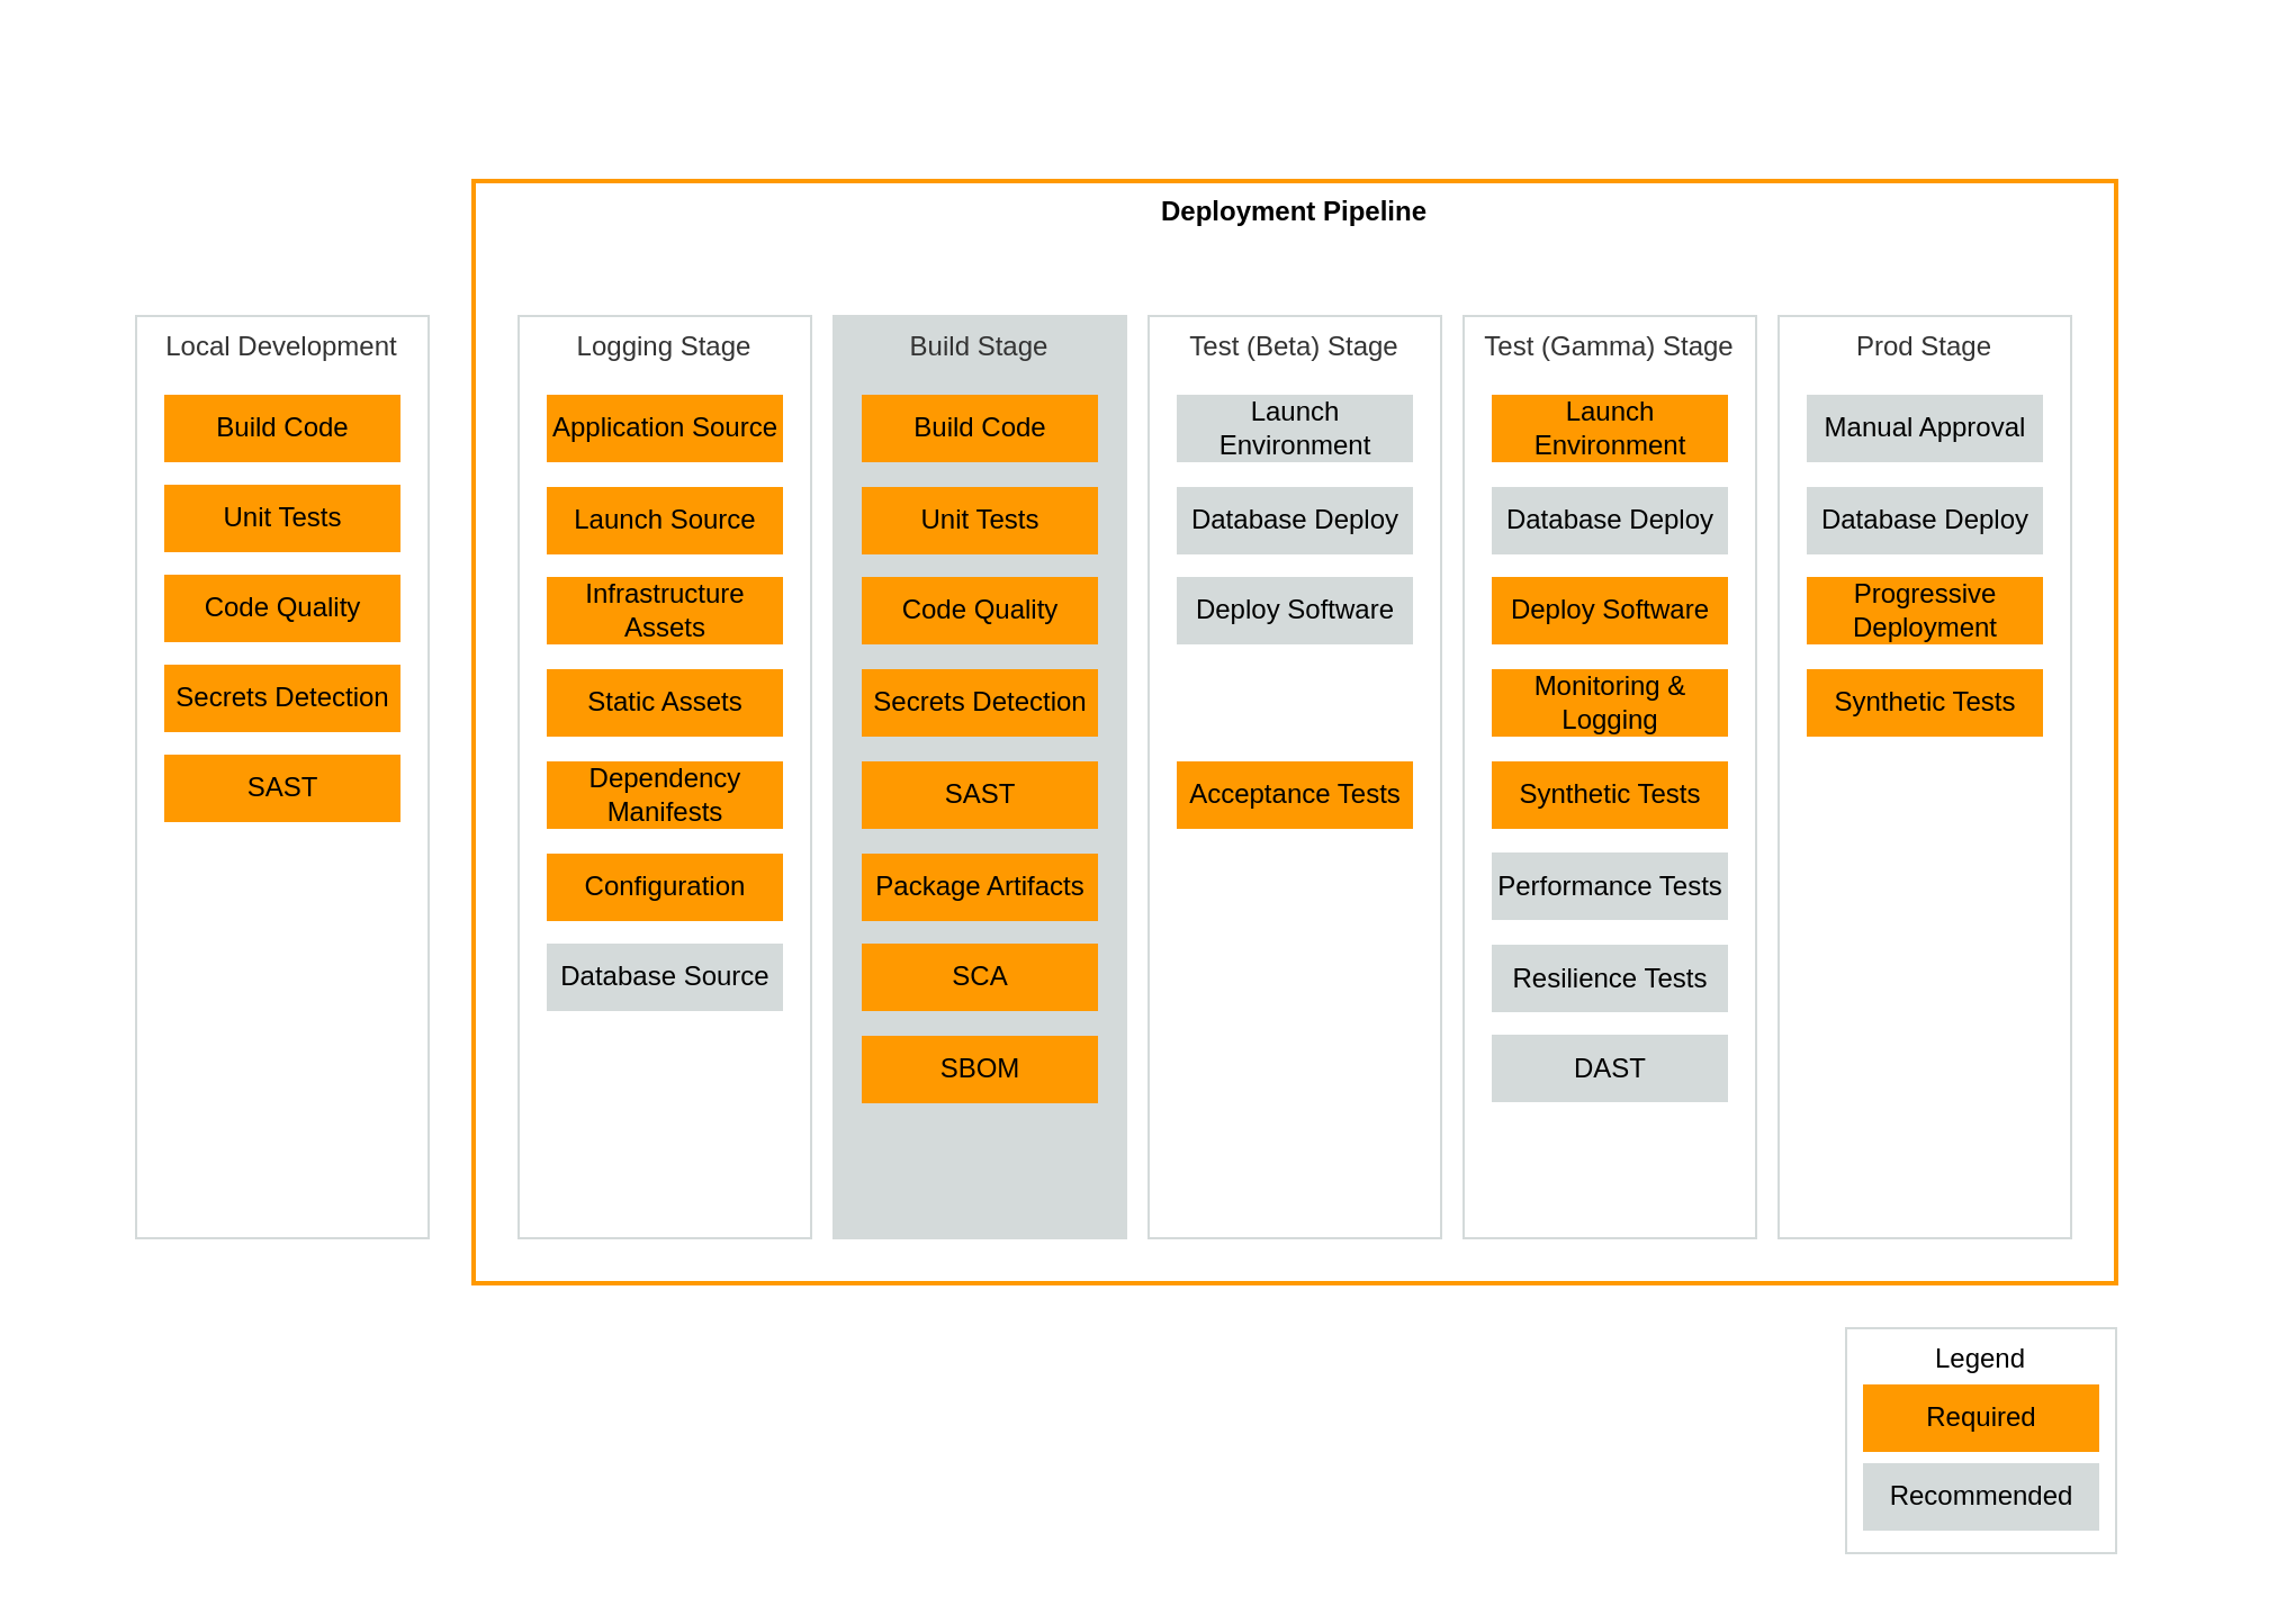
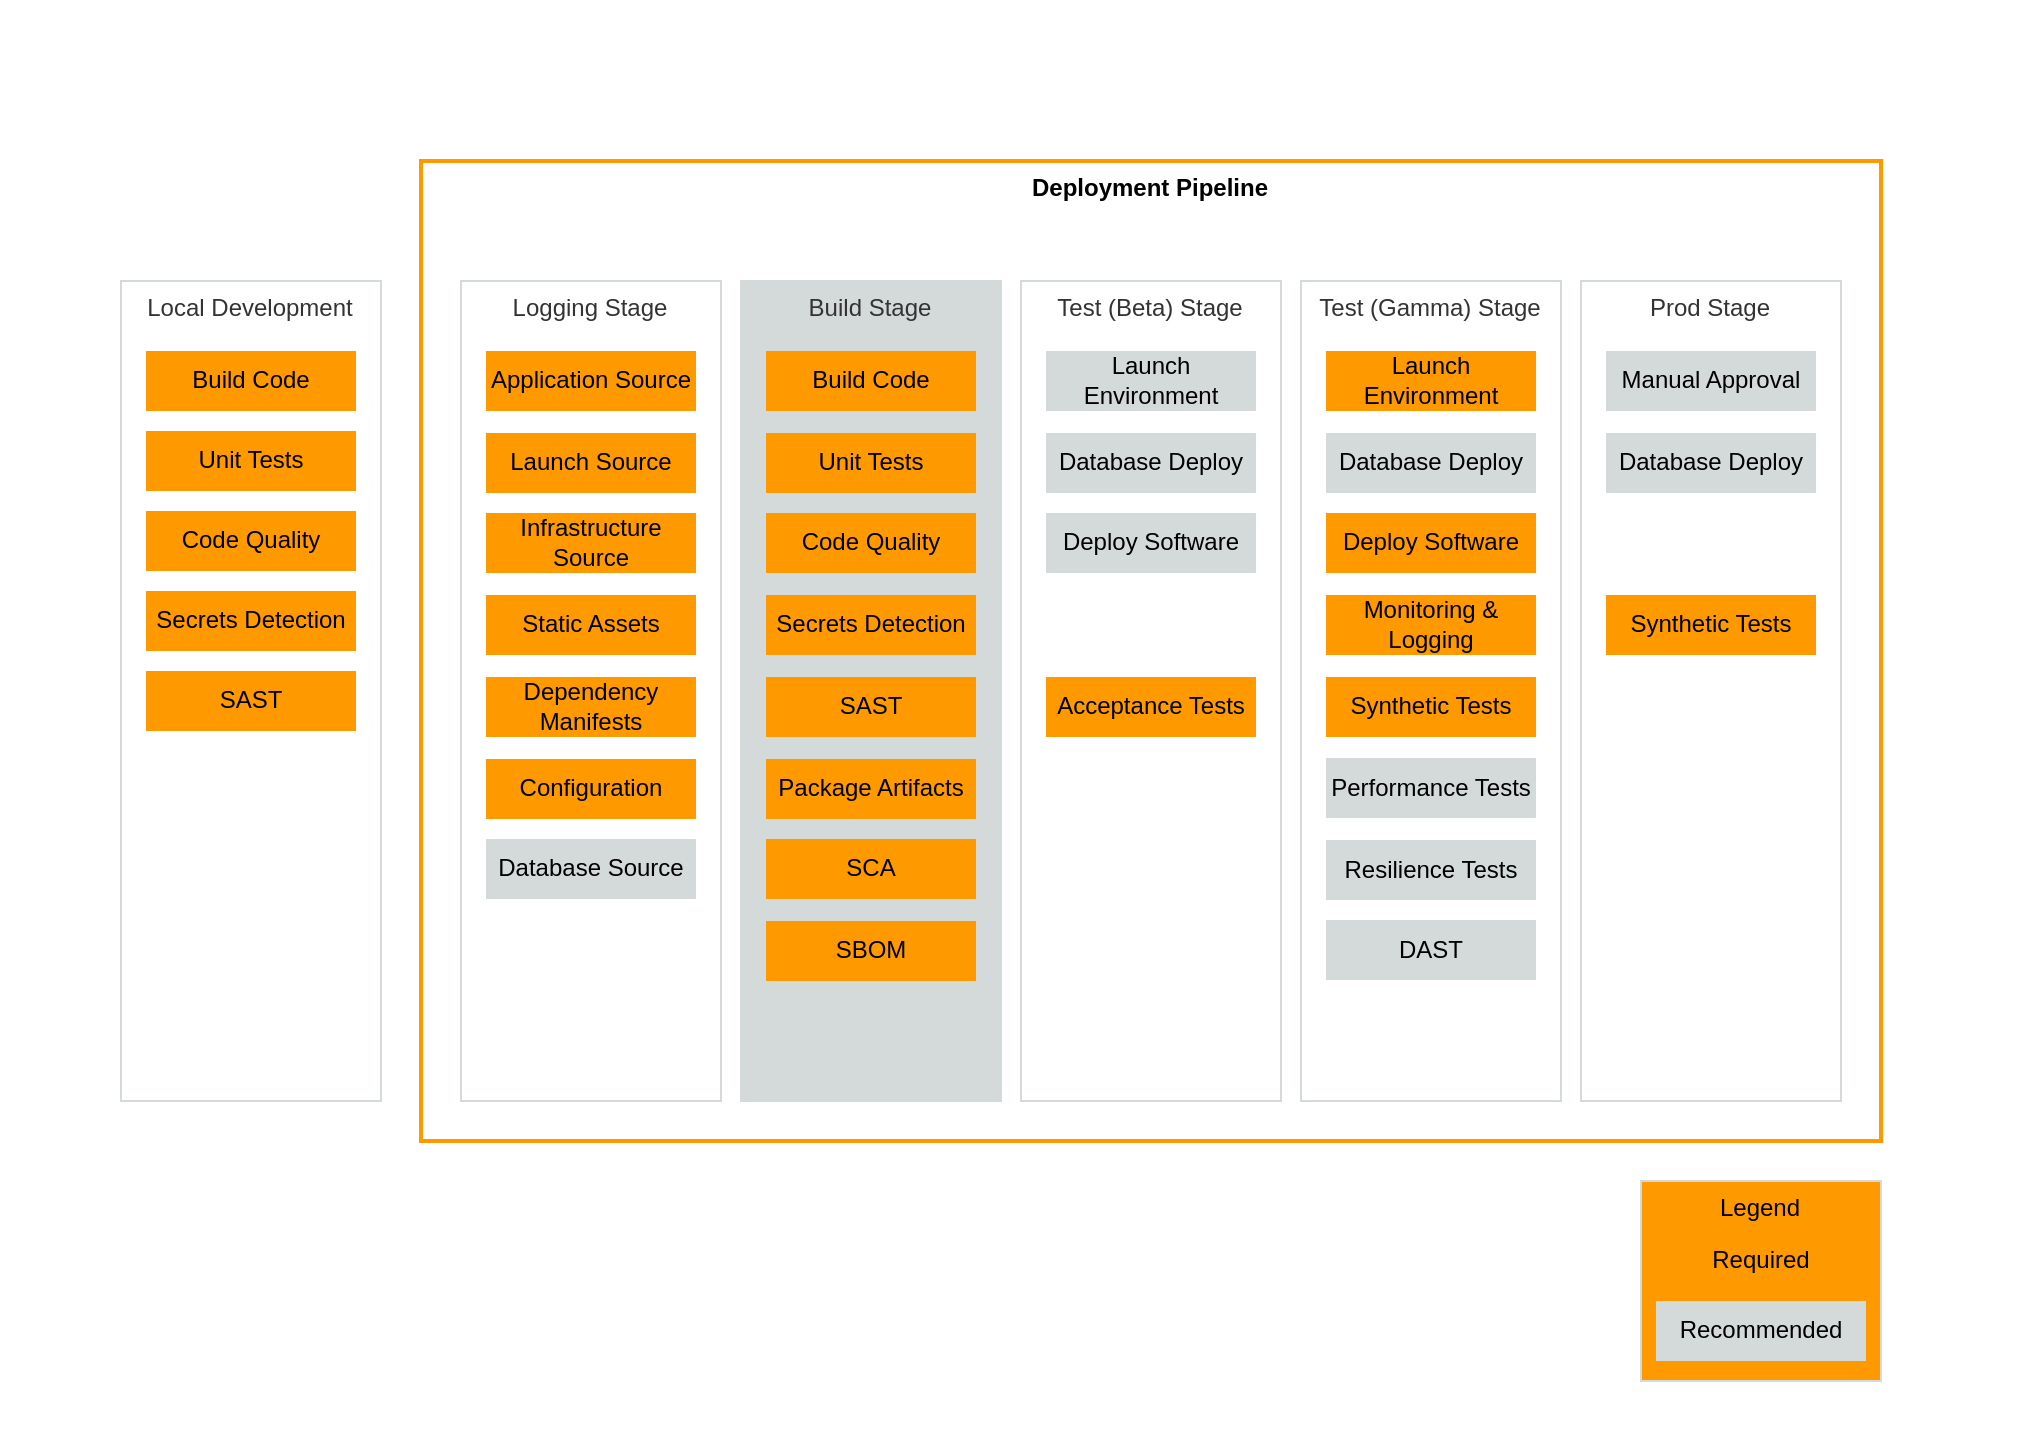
- <mxCell id="29" value="Infrastructure Assets" style="rounded=0;whiteSpace=wrap;html=1;fillColor=#ff9900;strokeColor=none;fontColor=#000000;shadow=0;" parent="1" vertex="1"><mxGeometry x="242.5" y="256" width="105" height="30" as="geometry" /></mxCell>
+ <mxCell id="29" value="Infrastructure Source" style="rounded=0;whiteSpace=wrap;html=1;fillColor=#ff9900;strokeColor=none;fontColor=#000000;shadow=0;" parent="1" vertex="1"><mxGeometry x="242.5" y="256" width="105" height="30" as="geometry" /></mxCell>
- <mxCell id="48" value="Progressive Deployment" style="rounded=0;whiteSpace=wrap;html=1;fillColor=#ff9900;strokeColor=none;fontColor=#000000;shadow=0;" parent="1" vertex="1"><mxGeometry x="802.5" y="256" width="105" height="30" as="geometry" /></mxCell>
- <mxCell id="6" value="Legend" style="rounded=0;whiteSpace=wrap;html=1;fillColor=#FFFFFF;strokeColor=#D4DADA;fontColor=#000000;verticalAlign=top;shadow=0;glass=0;" parent="1" vertex="1"><mxGeometry x="820" y="590" width="120" height="100" as="geometry" /></mxCell>
+ <mxCell id="6" value="Legend" style="rounded=0;whiteSpace=wrap;html=1;fillColor=#ff9900;strokeColor=#D4DADA;fontColor=#000000;verticalAlign=top;shadow=0;glass=0;" parent="1" vertex="1"><mxGeometry x="820" y="590" width="120" height="100" as="geometry" /></mxCell>
